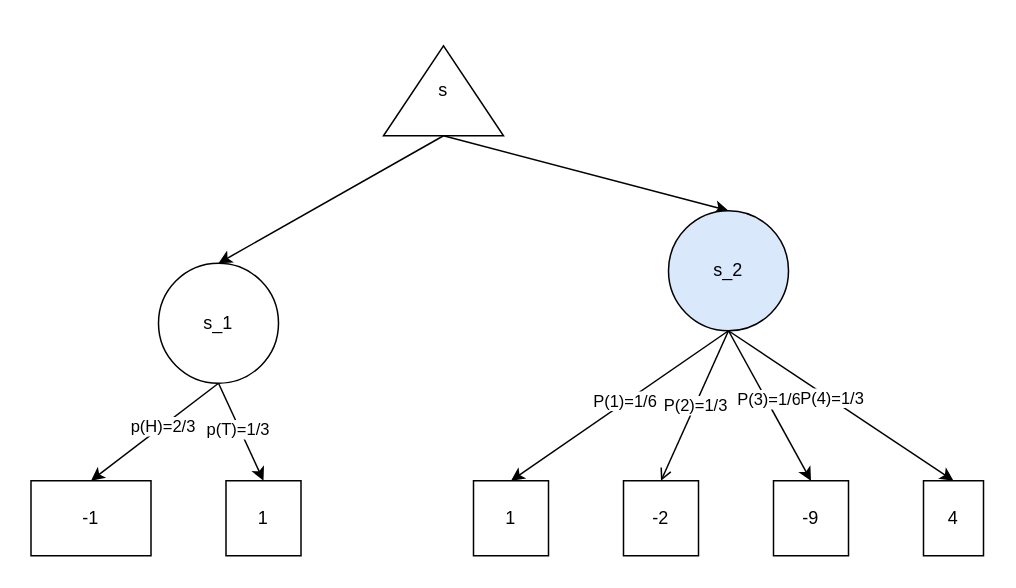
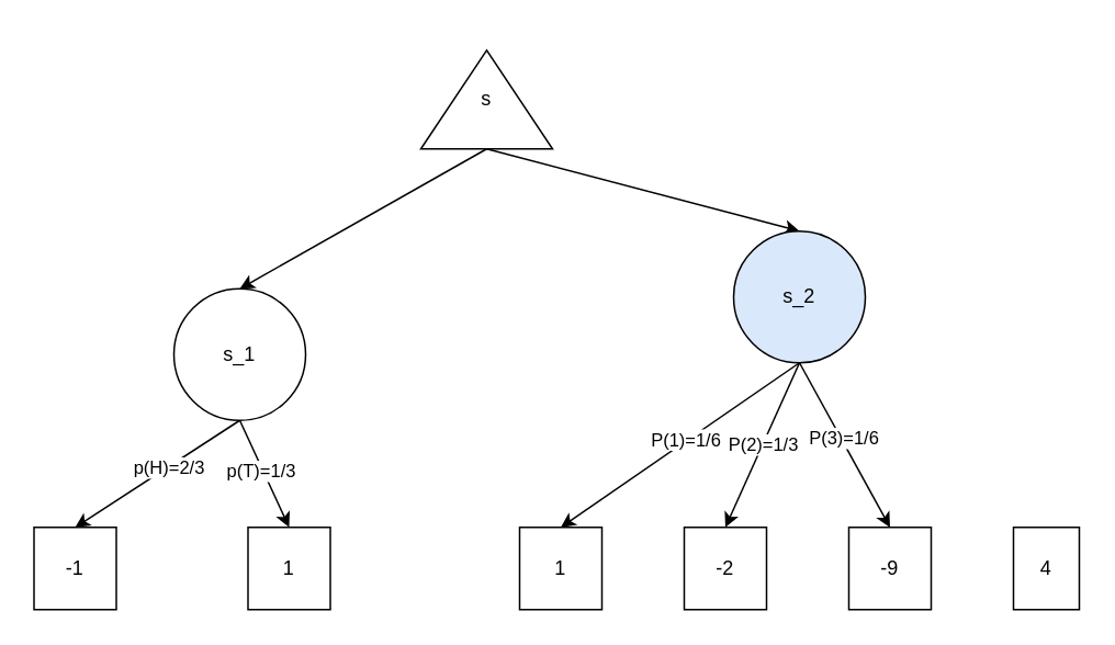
- <mxCell id="15" style="edgeStyle=none;html=1;exitX=0.5;exitY=1;exitDx=0;exitDy=0;entryX=0.5;entryY=0;entryDx=0;entryDy=0;" parent="1" source="17" target="23" edge="1"><mxGeometry relative="1" as="geometry" /></mxCell>
- <mxCell id="16" value="P(4)=1/3" style="edgeLabel;html=1;align=center;verticalAlign=middle;resizable=0;points=[];" parent="15" vertex="1" connectable="0"><mxGeometry x="-0.089" y="1" relative="1" as="geometry"><mxPoint as="offset" /></mxGeometry></mxCell>
- <mxCell id="11" style="edgeStyle=none;html=1;exitX=0.5;exitY=1;exitDx=0;exitDy=0;entryX=0.5;entryY=0;entryDx=0;entryDy=0;endArrow=open;" parent="1" source="17" target="21" edge="1"><mxGeometry relative="1" as="geometry" /></mxCell>
+ <mxCell id="11" style="edgeStyle=none;html=1;exitX=0.5;exitY=1;exitDx=0;exitDy=0;entryX=0.5;entryY=0;entryDx=0;entryDy=0;" parent="1" source="17" target="21" edge="1"><mxGeometry relative="1" as="geometry" /></mxCell>
- <mxCell id="18" value="-1" style="rounded=0;whiteSpace=wrap;html=1;" parent="1" vertex="1"><mxGeometry x="20" y="320" width="80" height="50" as="geometry" /></mxCell>
+ <mxCell id="18" value="-1" style="rounded=0;whiteSpace=wrap;html=1;" parent="1" vertex="1"><mxGeometry x="20" y="320" width="50" height="50" as="geometry" /></mxCell>
